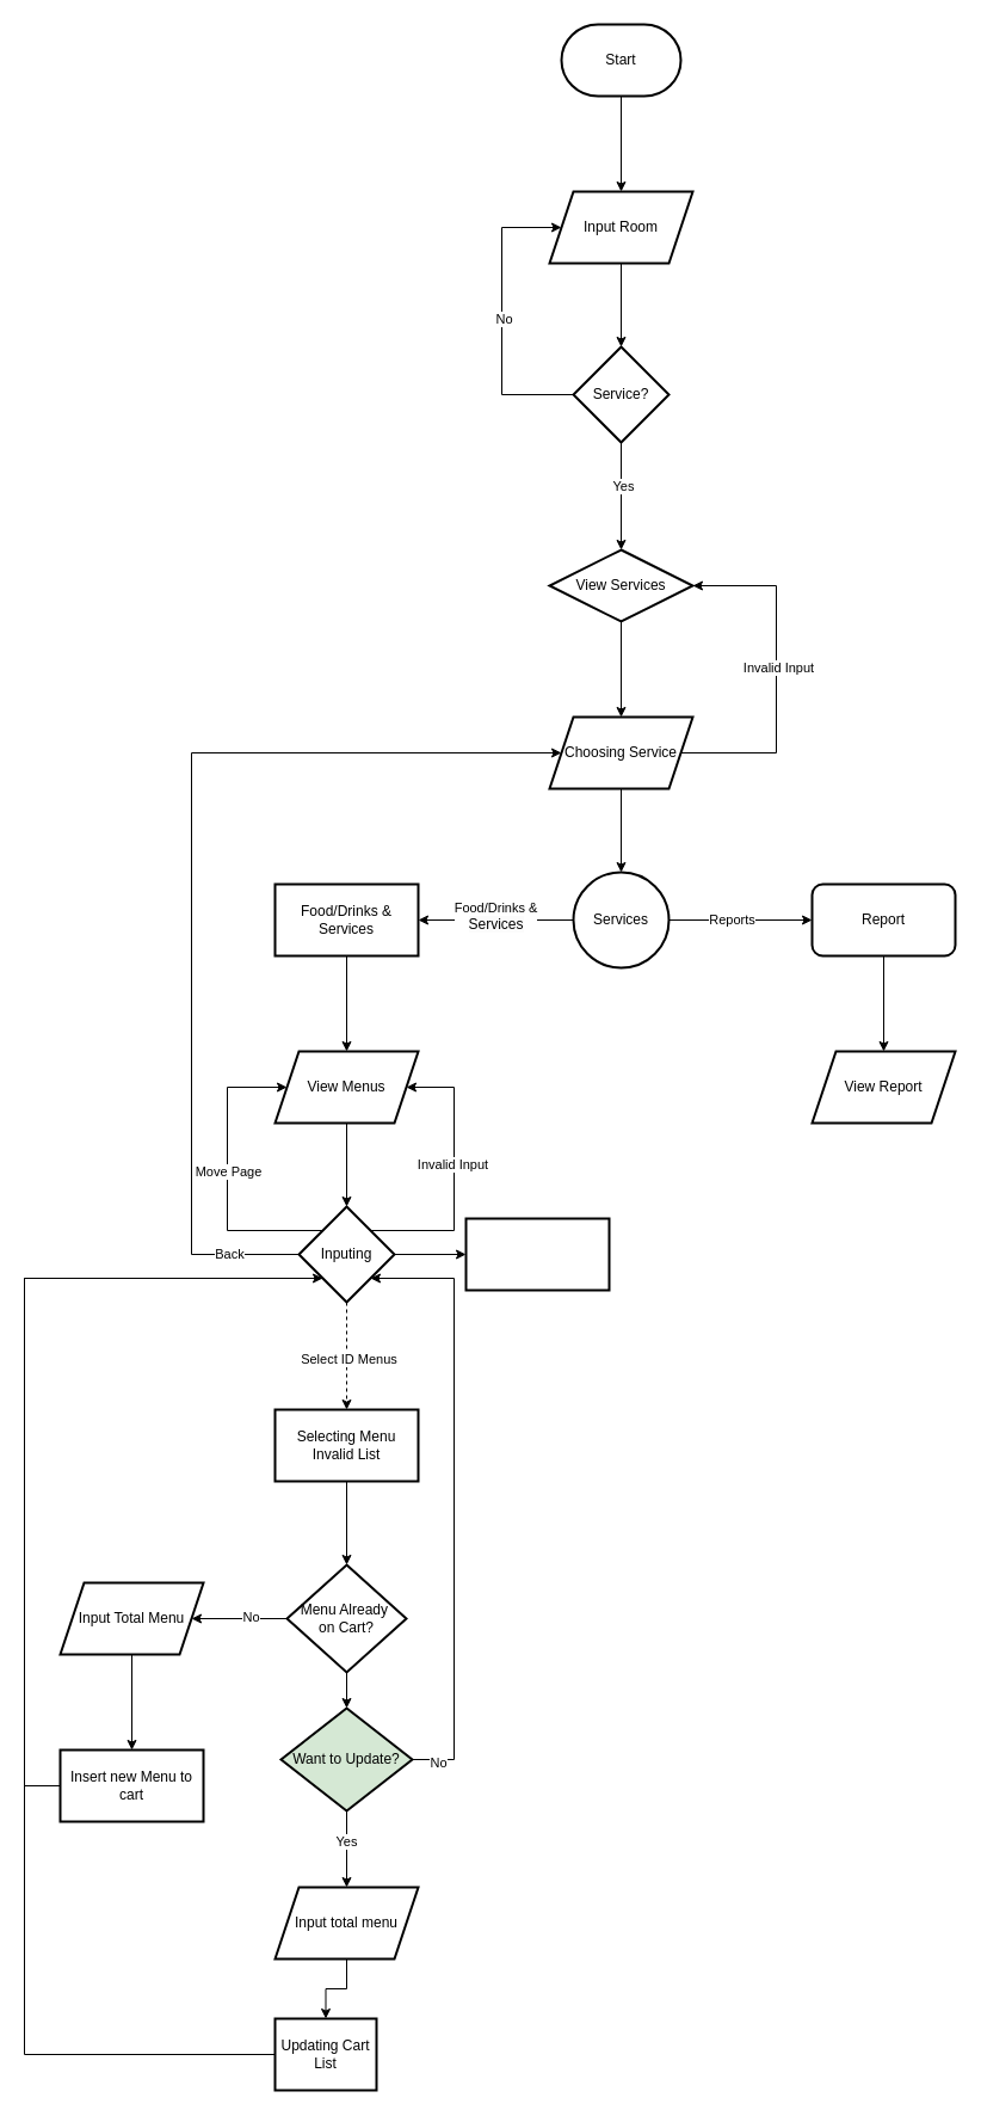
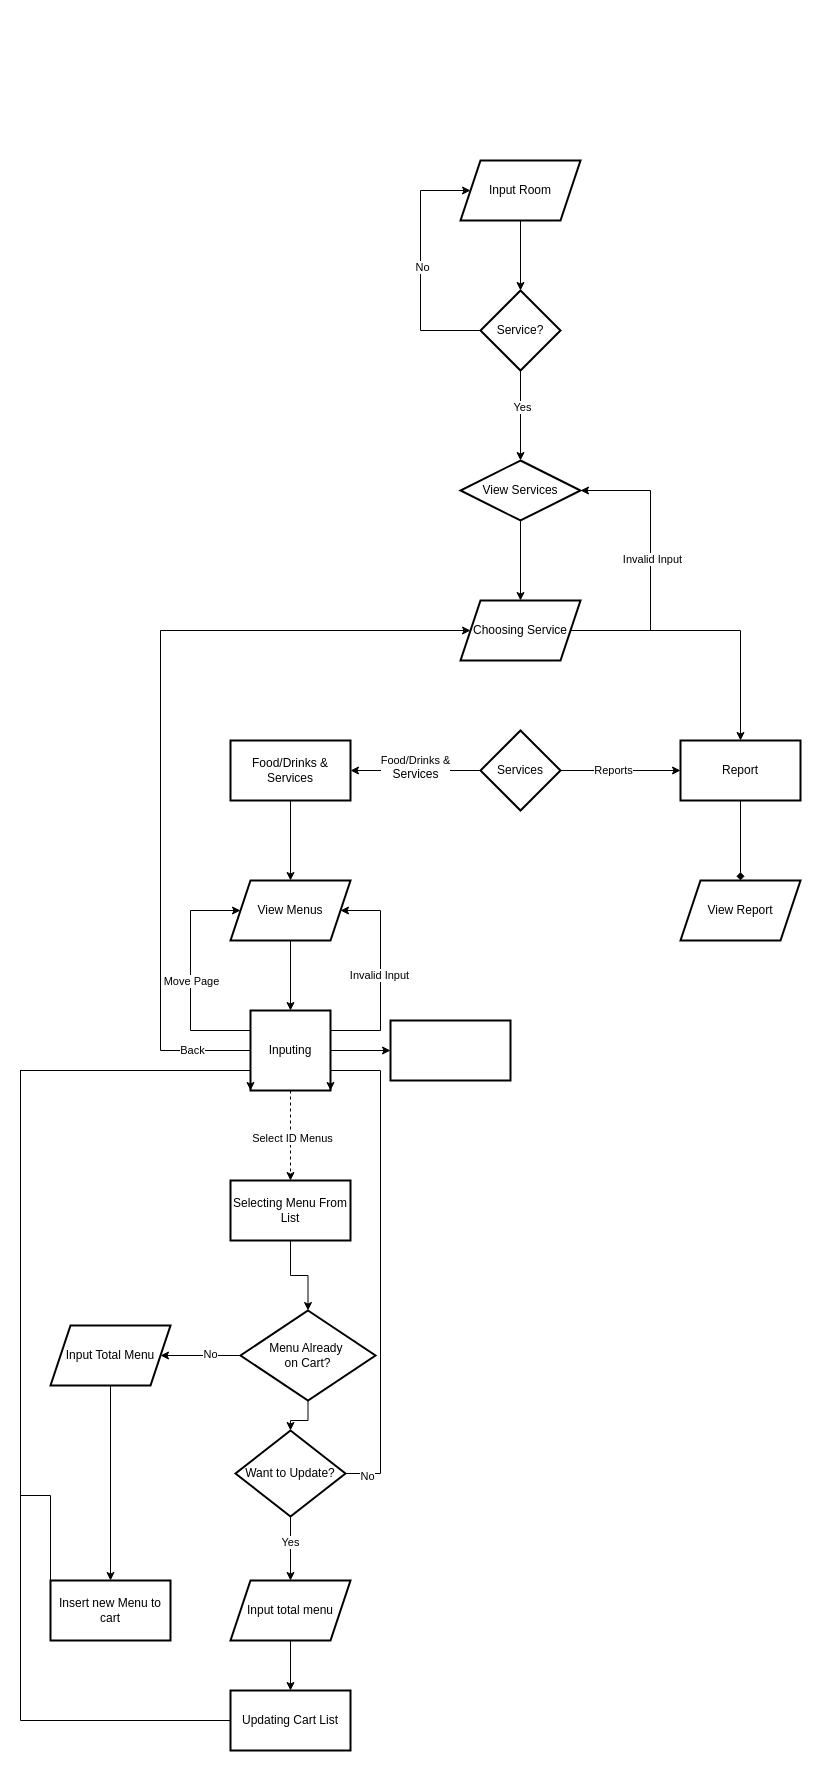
- <mxCell id="3" value="Start" style="strokeWidth=2;html=1;shape=mxgraph.flowchart.terminator;whiteSpace=wrap;" vertex="1" parent="1"><mxGeometry x="470" y="20" width="100" height="60" as="geometry" /></mxCell>
- <mxCell id="2" value="" style="edgeStyle=orthogonalEdgeStyle;rounded=0;orthogonalLoop=1;jettySize=auto;html=1;" edge="1" parent="1" source="3" target="5"><mxGeometry relative="1" as="geometry" /></mxCell>
- <mxCell id="13" value="" style="edgeStyle=orthogonalEdgeStyle;rounded=0;orthogonalLoop=1;jettySize=auto;html=1;" edge="1" parent="1" source="16" target="21"><mxGeometry relative="1" as="geometry" /></mxCell>
+ <mxCell id="13" value="" style="edgeStyle=orthogonalEdgeStyle;rounded=0;orthogonalLoop=1;jettySize=auto;html=1;" edge="1" parent="1" source="16" target="25"><mxGeometry relative="1" as="geometry" /></mxCell>
- <mxCell id="21" value="Services" style="ellipse;whiteSpace=wrap;html=1;strokeWidth=2;" vertex="1" parent="1"><mxGeometry x="480" y="730" width="80" height="80" as="geometry" /></mxCell>
+ <mxCell id="21" value="Services" style="rhombus;whiteSpace=wrap;html=1;strokeWidth=2;" vertex="1" parent="1"><mxGeometry x="480" y="730" width="80" height="80" as="geometry" /></mxCell>
- <mxCell id="25" value="Report" style="whiteSpace=wrap;html=1;strokeWidth=2;rounded=1;" vertex="1" parent="1"><mxGeometry x="680" y="740" width="120" height="60" as="geometry" /></mxCell>
+ <mxCell id="25" value="Report" style="whiteSpace=wrap;html=1;strokeWidth=2;" vertex="1" parent="1"><mxGeometry x="680" y="740" width="120" height="60" as="geometry" /></mxCell>
- <mxCell id="24" value="" style="edgeStyle=orthogonalEdgeStyle;rounded=0;orthogonalLoop=1;jettySize=auto;html=1;" edge="1" parent="1" source="25" target="28"><mxGeometry relative="1" as="geometry" /></mxCell>
+ <mxCell id="24" value="" style="edgeStyle=orthogonalEdgeStyle;rounded=0;orthogonalLoop=1;jettySize=auto;html=1;endArrow=diamond;" edge="1" parent="1" source="25" target="28"><mxGeometry relative="1" as="geometry" /></mxCell>
- <mxCell id="38" value="Inputing" style="rhombus;whiteSpace=wrap;html=1;strokeWidth=2;" vertex="1" parent="1"><mxGeometry x="250" y="1010" width="80" height="80" as="geometry" /></mxCell>
+ <mxCell id="38" value="Inputing" style="whiteSpace=wrap;html=1;strokeWidth=2;rounded=0;" vertex="1" parent="1"><mxGeometry x="250" y="1010" width="80" height="80" as="geometry" /></mxCell>
- <mxCell id="40" value="Selecting Menu Invalid List" style="whiteSpace=wrap;html=1;strokeWidth=2;" vertex="1" parent="1"><mxGeometry x="230" y="1180" width="120" height="60" as="geometry" /></mxCell>
+ <mxCell id="40" value="Selecting Menu From List" style="whiteSpace=wrap;html=1;strokeWidth=2;" vertex="1" parent="1"><mxGeometry x="230" y="1180" width="120" height="60" as="geometry" /></mxCell>
- <mxCell id="44" value="Menu Already&amp;nbsp;&lt;br&gt;on Cart?" style="rhombus;whiteSpace=wrap;html=1;strokeWidth=2;" vertex="1" parent="1"><mxGeometry x="240" y="1310" width="100" height="90" as="geometry" /></mxCell>
+ <mxCell id="44" value="Menu Already&amp;nbsp;&lt;br&gt;on Cart?" style="rhombus;whiteSpace=wrap;html=1;strokeWidth=2;" vertex="1" parent="1"><mxGeometry x="240" y="1310" width="135" height="90" as="geometry" /></mxCell>
- <mxCell id="53" value="Want to Update?" style="rhombus;whiteSpace=wrap;html=1;strokeWidth=2;fillColor=#d5e8d4;" vertex="1" parent="1"><mxGeometry x="235" y="1430" width="110" height="86" as="geometry" /></mxCell>
+ <mxCell id="53" value="Want to Update?" style="rhombus;whiteSpace=wrap;html=1;strokeWidth=2;" vertex="1" parent="1"><mxGeometry x="235" y="1430" width="110" height="86" as="geometry" /></mxCell>
- <mxCell id="48" value="Insert new Menu to cart" style="whiteSpace=wrap;html=1;strokeWidth=2;" vertex="1" parent="1"><mxGeometry x="50" y="1465" width="120" height="60" as="geometry" /></mxCell>
+ <mxCell id="48" value="Insert new Menu to cart" style="whiteSpace=wrap;html=1;strokeWidth=2;" vertex="1" parent="1"><mxGeometry x="50" y="1580" width="120" height="60" as="geometry" /></mxCell>
- <mxCell id="57" value="Updating Cart List" style="whiteSpace=wrap;html=1;strokeWidth=2;" vertex="1" parent="1"><mxGeometry x="230" y="1690" width="85" height="60" as="geometry" /></mxCell>
+ <mxCell id="57" value="Updating Cart List" style="whiteSpace=wrap;html=1;strokeWidth=2;" vertex="1" parent="1"><mxGeometry x="230" y="1690" width="120" height="60" as="geometry" /></mxCell>
